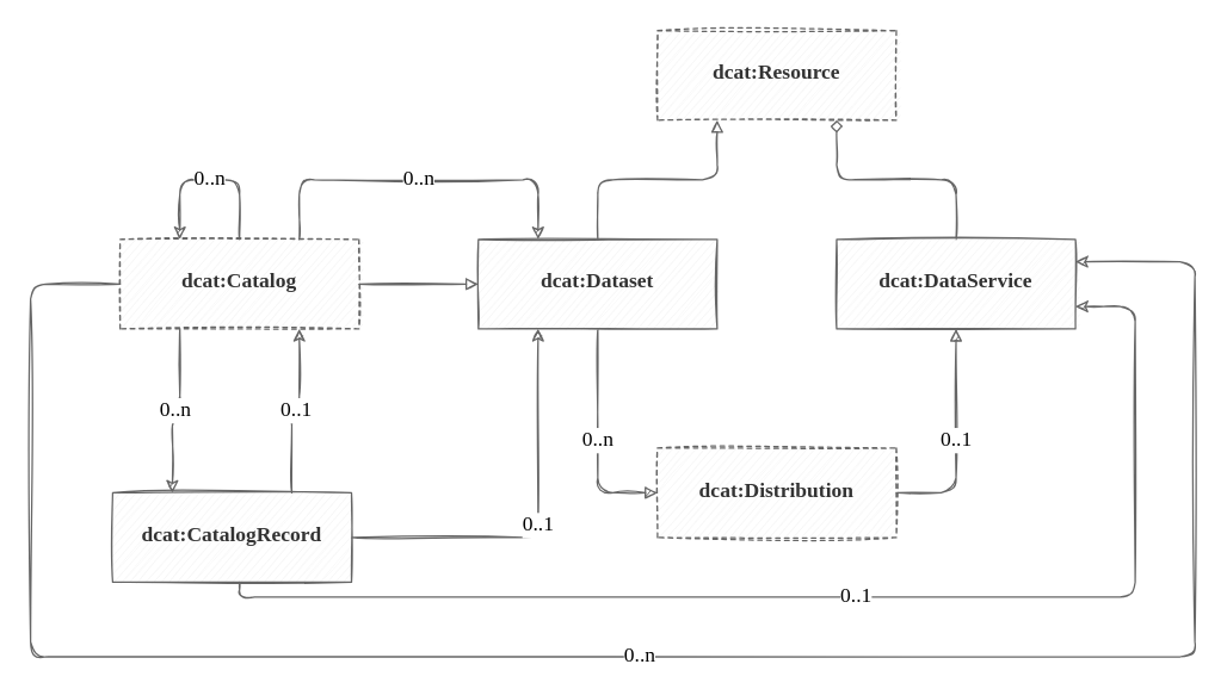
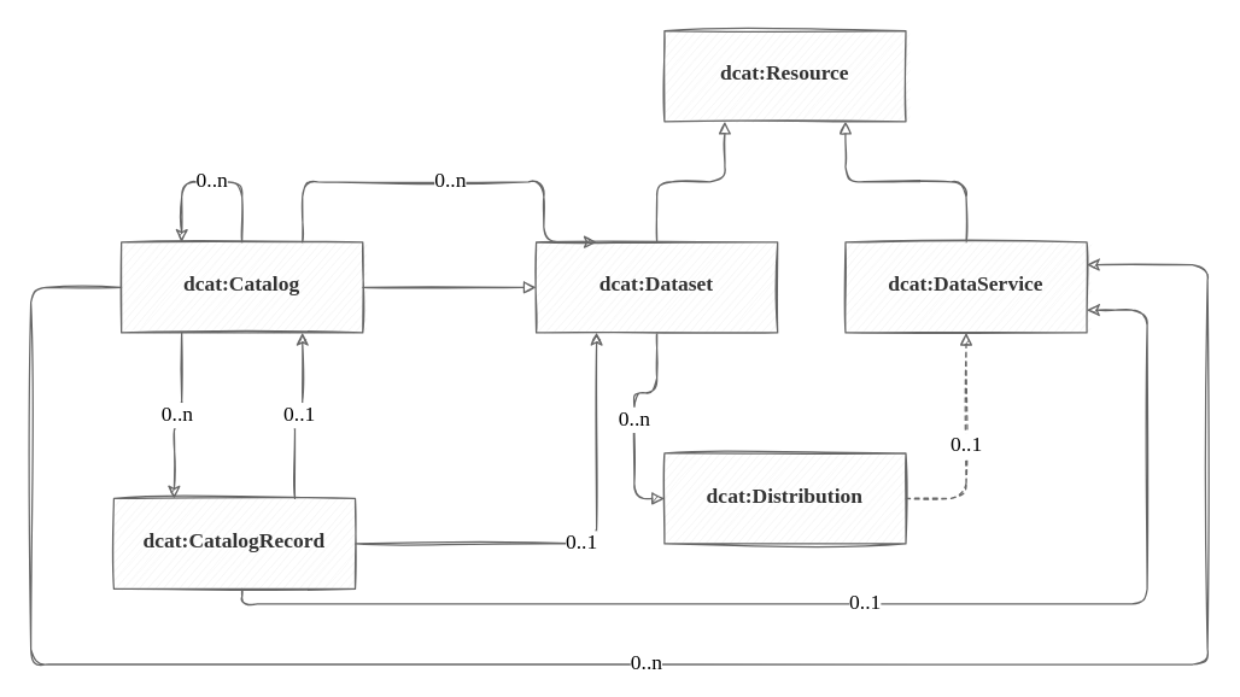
- <mxCell id="2" value="&lt;p style=&quot;margin: 4px 0px 0px; text-align: center; font-size: 14px;&quot;&gt;&lt;br style=&quot;font-size: 14px;&quot;&gt;&lt;b style=&quot;font-size: 14px;&quot;&gt;dcat:Resource&lt;/b&gt;&lt;/p&gt;" style="verticalAlign=top;align=left;overflow=fill;fontSize=14;fontFamily=Garamond;html=1;fillColor=#f5f5f5;fontColor=#333333;strokeColor=#666666;sketch=1;dashed=1;" vertex="1" parent="1"><mxGeometry x="440" y="20" width="160" height="60" as="geometry" /></mxCell>
+ <mxCell id="2" value="&lt;p style=&quot;margin: 4px 0px 0px; text-align: center; font-size: 14px;&quot;&gt;&lt;br style=&quot;font-size: 14px;&quot;&gt;&lt;b style=&quot;font-size: 14px;&quot;&gt;dcat:Resource&lt;/b&gt;&lt;/p&gt;" style="verticalAlign=top;align=left;overflow=fill;fontSize=14;fontFamily=Garamond;html=1;fillColor=#f5f5f5;fontColor=#333333;strokeColor=#666666;sketch=1;" vertex="1" parent="1"><mxGeometry x="440" y="20" width="160" height="60" as="geometry" /></mxCell>
- <mxCell id="6" style="edgeStyle=orthogonalEdgeStyle;rounded=1;orthogonalLoop=1;jettySize=auto;html=1;entryX=0.75;entryY=1;entryDx=0;entryDy=0;endArrow=diamond;endFill=0;fillColor=#f5f5f5;strokeColor=#666666;sketch=1;fontFamily=Garamond;fontSize=14;" edge="1" parent="1" source="7" target="2"><mxGeometry relative="1" as="geometry" /></mxCell>
+ <mxCell id="6" style="edgeStyle=orthogonalEdgeStyle;rounded=1;orthogonalLoop=1;jettySize=auto;html=1;entryX=0.75;entryY=1;entryDx=0;entryDy=0;endArrow=block;endFill=0;fillColor=#f5f5f5;strokeColor=#666666;sketch=1;fontFamily=Garamond;fontSize=14;" edge="1" parent="1" source="7" target="2"><mxGeometry relative="1" as="geometry" /></mxCell>
- <mxCell id="14" value="&lt;p style=&quot;margin: 4px 0px 0px; text-align: center; font-size: 14px;&quot;&gt;&lt;br style=&quot;font-size: 14px;&quot;&gt;&lt;b style=&quot;font-size: 14px;&quot;&gt;dcat:Catalog&lt;/b&gt;&lt;/p&gt;" style="verticalAlign=top;align=left;overflow=fill;fontSize=14;fontFamily=Garamond;html=1;fillColor=#f5f5f5;fontColor=#333333;strokeColor=#666666;sketch=1;dashed=1;" vertex="1" parent="1"><mxGeometry x="80" y="160" width="160" height="60" as="geometry" /></mxCell>
+ <mxCell id="14" value="&lt;p style=&quot;margin: 4px 0px 0px; text-align: center; font-size: 14px;&quot;&gt;&lt;br style=&quot;font-size: 14px;&quot;&gt;&lt;b style=&quot;font-size: 14px;&quot;&gt;dcat:Catalog&lt;/b&gt;&lt;/p&gt;" style="verticalAlign=top;align=left;overflow=fill;fontSize=14;fontFamily=Garamond;html=1;fillColor=#f5f5f5;fontColor=#333333;strokeColor=#666666;sketch=1;" vertex="1" parent="1"><mxGeometry x="80" y="160" width="160" height="60" as="geometry" /></mxCell>
- <mxCell id="5" value="&lt;p style=&quot;margin: 4px 0px 0px; text-align: center; font-size: 14px;&quot;&gt;&lt;br style=&quot;font-size: 14px;&quot;&gt;&lt;b style=&quot;font-size: 14px;&quot;&gt;dcat:Dataset&lt;/b&gt;&lt;/p&gt;" style="verticalAlign=top;align=left;overflow=fill;fontSize=14;fontFamily=Garamond;html=1;fillColor=#f5f5f5;fontColor=#333333;strokeColor=#666666;sketch=1;" vertex="1" parent="1"><mxGeometry x="320" y="160" width="160" height="60" as="geometry" /></mxCell>
+ <mxCell id="5" value="&lt;p style=&quot;margin: 4px 0px 0px; text-align: center; font-size: 14px;&quot;&gt;&lt;br style=&quot;font-size: 14px;&quot;&gt;&lt;b style=&quot;font-size: 14px;&quot;&gt;dcat:Dataset&lt;/b&gt;&lt;/p&gt;" style="verticalAlign=top;align=left;overflow=fill;fontSize=14;fontFamily=Garamond;html=1;fillColor=#f5f5f5;fontColor=#333333;strokeColor=#666666;sketch=1;" vertex="1" parent="1"><mxGeometry x="355" y="160" width="160" height="60" as="geometry" /></mxCell>
- <mxCell id="8" value="0..1" style="edgeStyle=orthogonalEdgeStyle;rounded=1;orthogonalLoop=1;jettySize=auto;html=1;entryX=0.5;entryY=1;entryDx=0;entryDy=0;endArrow=block;endFill=1;fillColor=#f5f5f5;strokeColor=#666666;sketch=1;fontFamily=Garamond;fontSize=14;" edge="1" parent="1" source="9" target="7"><mxGeometry relative="1" as="geometry"><Array as="points"><mxPoint x="640" y="330" /></Array></mxGeometry></mxCell>
+ <mxCell id="8" value="0..1" style="edgeStyle=orthogonalEdgeStyle;rounded=1;orthogonalLoop=1;jettySize=auto;html=1;entryX=0.5;entryY=1;entryDx=0;entryDy=0;endArrow=block;endFill=1;fillColor=#f5f5f5;strokeColor=#666666;sketch=1;fontFamily=Garamond;fontSize=14;dashed=1;" edge="1" parent="1" source="9" target="7"><mxGeometry relative="1" as="geometry"><Array as="points"><mxPoint x="640" y="330" /></Array></mxGeometry></mxCell>
- <mxCell id="9" value="&lt;p style=&quot;margin: 4px 0px 0px; text-align: center; font-size: 14px;&quot;&gt;&lt;br style=&quot;font-size: 14px;&quot;&gt;&lt;b style=&quot;font-size: 14px;&quot;&gt;dcat:Distribution&lt;/b&gt;&lt;/p&gt;" style="verticalAlign=top;align=left;overflow=fill;fontSize=14;fontFamily=Garamond;html=1;fillColor=#f5f5f5;fontColor=#333333;strokeColor=#666666;sketch=1;dashed=1;" vertex="1" parent="1"><mxGeometry x="440" y="300" width="160" height="60" as="geometry" /></mxCell>
+ <mxCell id="9" value="&lt;p style=&quot;margin: 4px 0px 0px; text-align: center; font-size: 14px;&quot;&gt;&lt;br style=&quot;font-size: 14px;&quot;&gt;&lt;b style=&quot;font-size: 14px;&quot;&gt;dcat:Distribution&lt;/b&gt;&lt;/p&gt;" style="verticalAlign=top;align=left;overflow=fill;fontSize=14;fontFamily=Garamond;html=1;fillColor=#f5f5f5;fontColor=#333333;strokeColor=#666666;sketch=1;" vertex="1" parent="1"><mxGeometry x="440" y="300" width="160" height="60" as="geometry" /></mxCell>
